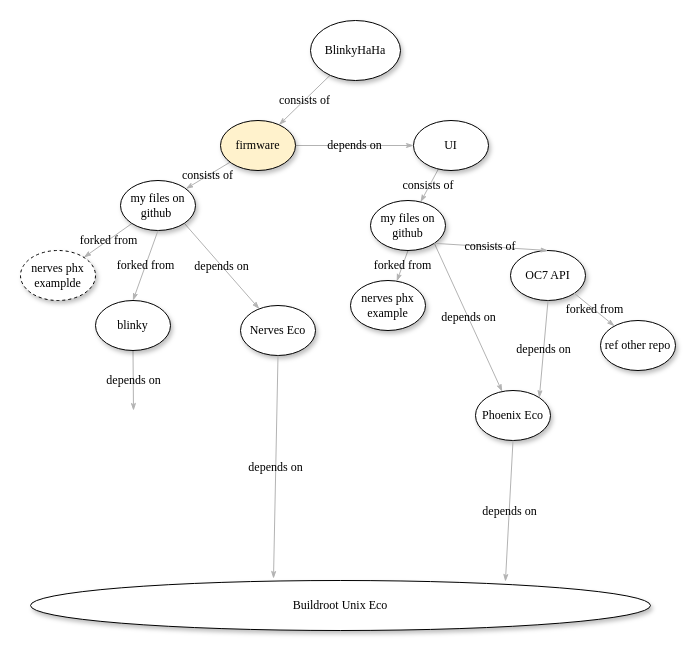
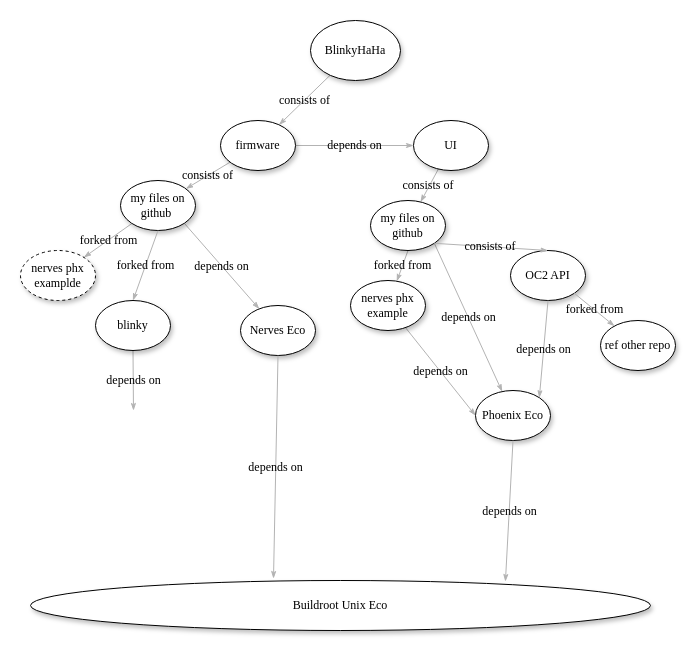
- <mxCell id="20" value="firmware" style="ellipse;whiteSpace=wrap;html=1;rounded=0;shadow=1;comic=0;labelBackgroundColor=none;strokeWidth=1;fontFamily=Verdana;fontSize=12;align=center;fillColor=#fff2cc;" parent="1" vertex="1"><mxGeometry x="220" y="120" width="75" height="50" as="geometry" /></mxCell>
+ <mxCell id="20" value="firmware" style="ellipse;whiteSpace=wrap;html=1;rounded=0;shadow=1;comic=0;labelBackgroundColor=none;strokeWidth=1;fontFamily=Verdana;fontSize=12;align=center;" parent="1" vertex="1"><mxGeometry x="220" y="120" width="75" height="50" as="geometry" /></mxCell>
- <mxCell id="25" value="&lt;span&gt;OC7 API&lt;/span&gt;" style="ellipse;whiteSpace=wrap;html=1;rounded=0;shadow=1;comic=0;labelBackgroundColor=none;strokeWidth=1;fontFamily=Verdana;fontSize=12;align=center;" vertex="1" parent="1"><mxGeometry x="510" y="250" width="75" height="50" as="geometry" /></mxCell>
+ <mxCell id="25" value="&lt;span&gt;OC2 API&lt;/span&gt;" style="ellipse;whiteSpace=wrap;html=1;rounded=0;shadow=1;comic=0;labelBackgroundColor=none;strokeWidth=1;fontFamily=Verdana;fontSize=12;align=center;" vertex="1" parent="1"><mxGeometry x="510" y="250" width="75" height="50" as="geometry" /></mxCell>
+ <mxCell id="14" value="depends on" style="edgeStyle=none;rounded=1;html=1;labelBackgroundColor=none;startArrow=none;startFill=0;startSize=5;endArrow=classicThin;endFill=1;endSize=5;jettySize=auto;orthogonalLoop=1;strokeColor=#B3B3B3;strokeWidth=1;fontFamily=Verdana;fontSize=12;entryX=0;entryY=0.5;entryDx=0;entryDy=0;" parent="1" source="15" target="7" edge="1"><mxGeometry relative="1" as="geometry"><mxPoint x="388" y="450" as="targetPoint" /></mxGeometry></mxCell>
